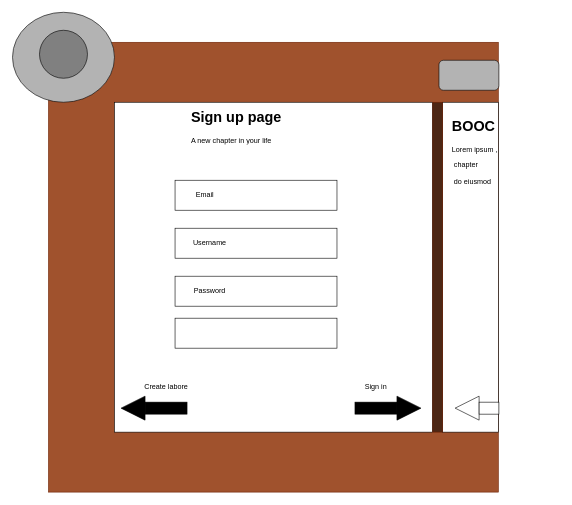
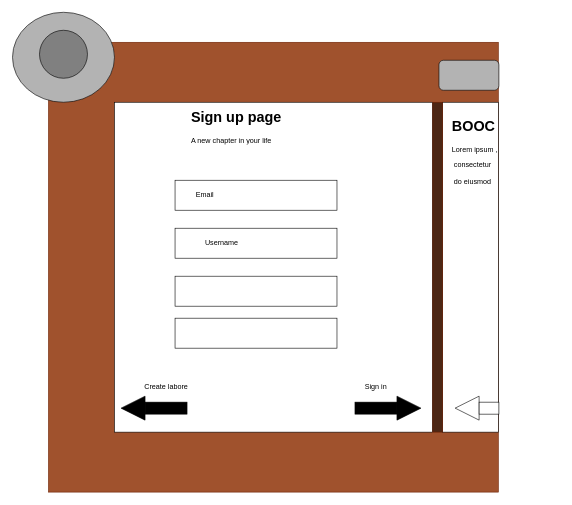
- <mxCell id="6" value="&lt;h1 style=&quot;margin-top: 0px;&quot;&gt;BOOC&lt;/h1&gt;&lt;p&gt;Lorem ipsum&amp;nbsp;&lt;span style=&quot;background-color: initial;&quot;&gt;,&lt;/span&gt;&lt;/p&gt;&lt;p&gt;&lt;span style=&quot;background-color: initial;&quot;&gt;&amp;nbsp;chapter&amp;nbsp;&lt;/span&gt;&lt;/p&gt;&lt;p&gt;&lt;span style=&quot;background-color: initial;&quot;&gt;&amp;nbsp;do eiusmod&amp;nbsp;&lt;/span&gt;&lt;/p&gt;&lt;p&gt;&lt;span style=&quot;background-color: initial;&quot;&gt;&amp;nbsp;labore et dolore magna aliqua.&lt;/span&gt;&lt;/p&gt;" style="text;html=1;whiteSpace=wrap;overflow=hidden;rounded=0;" vertex="1" parent="1"><mxGeometry x="751" y="190" width="180" height="120" as="geometry" /></mxCell>
+ <mxCell id="6" value="&lt;h1 style=&quot;margin-top: 0px;&quot;&gt;BOOC&lt;/h1&gt;&lt;p&gt;Lorem ipsum&amp;nbsp;&lt;span style=&quot;background-color: initial;&quot;&gt;,&lt;/span&gt;&lt;/p&gt;&lt;p&gt;&lt;span style=&quot;background-color: initial;&quot;&gt;&amp;nbsp;consectetur&amp;nbsp;&lt;/span&gt;&lt;/p&gt;&lt;p&gt;&lt;span style=&quot;background-color: initial;&quot;&gt;&amp;nbsp;do eiusmod&amp;nbsp;&lt;/span&gt;&lt;/p&gt;&lt;p&gt;&lt;span style=&quot;background-color: initial;&quot;&gt;&amp;nbsp;labore et dolore magna aliqua.&lt;/span&gt;&lt;/p&gt;" style="text;html=1;whiteSpace=wrap;overflow=hidden;rounded=0;" vertex="1" parent="1"><mxGeometry x="751" y="190" width="180" height="120" as="geometry" /></mxCell>
- <mxCell id="18" value="Username" style="text;html=1;align=center;verticalAlign=middle;whiteSpace=wrap;rounded=0;" vertex="1" parent="1"><mxGeometry x="318.5" y="390" width="60" height="30" as="geometry" /></mxCell>
+ <mxCell id="18" value="Username" style="text;html=1;align=center;verticalAlign=middle;whiteSpace=wrap;rounded=0;" vertex="1" parent="1"><mxGeometry x="338.5" y="390" width="60" height="30" as="geometry" /></mxCell>
- <mxCell id="19" value="Password" style="text;html=1;align=center;verticalAlign=middle;whiteSpace=wrap;rounded=0;" vertex="1" parent="1"><mxGeometry x="318.5" y="470" width="60" height="30" as="geometry" /></mxCell>
